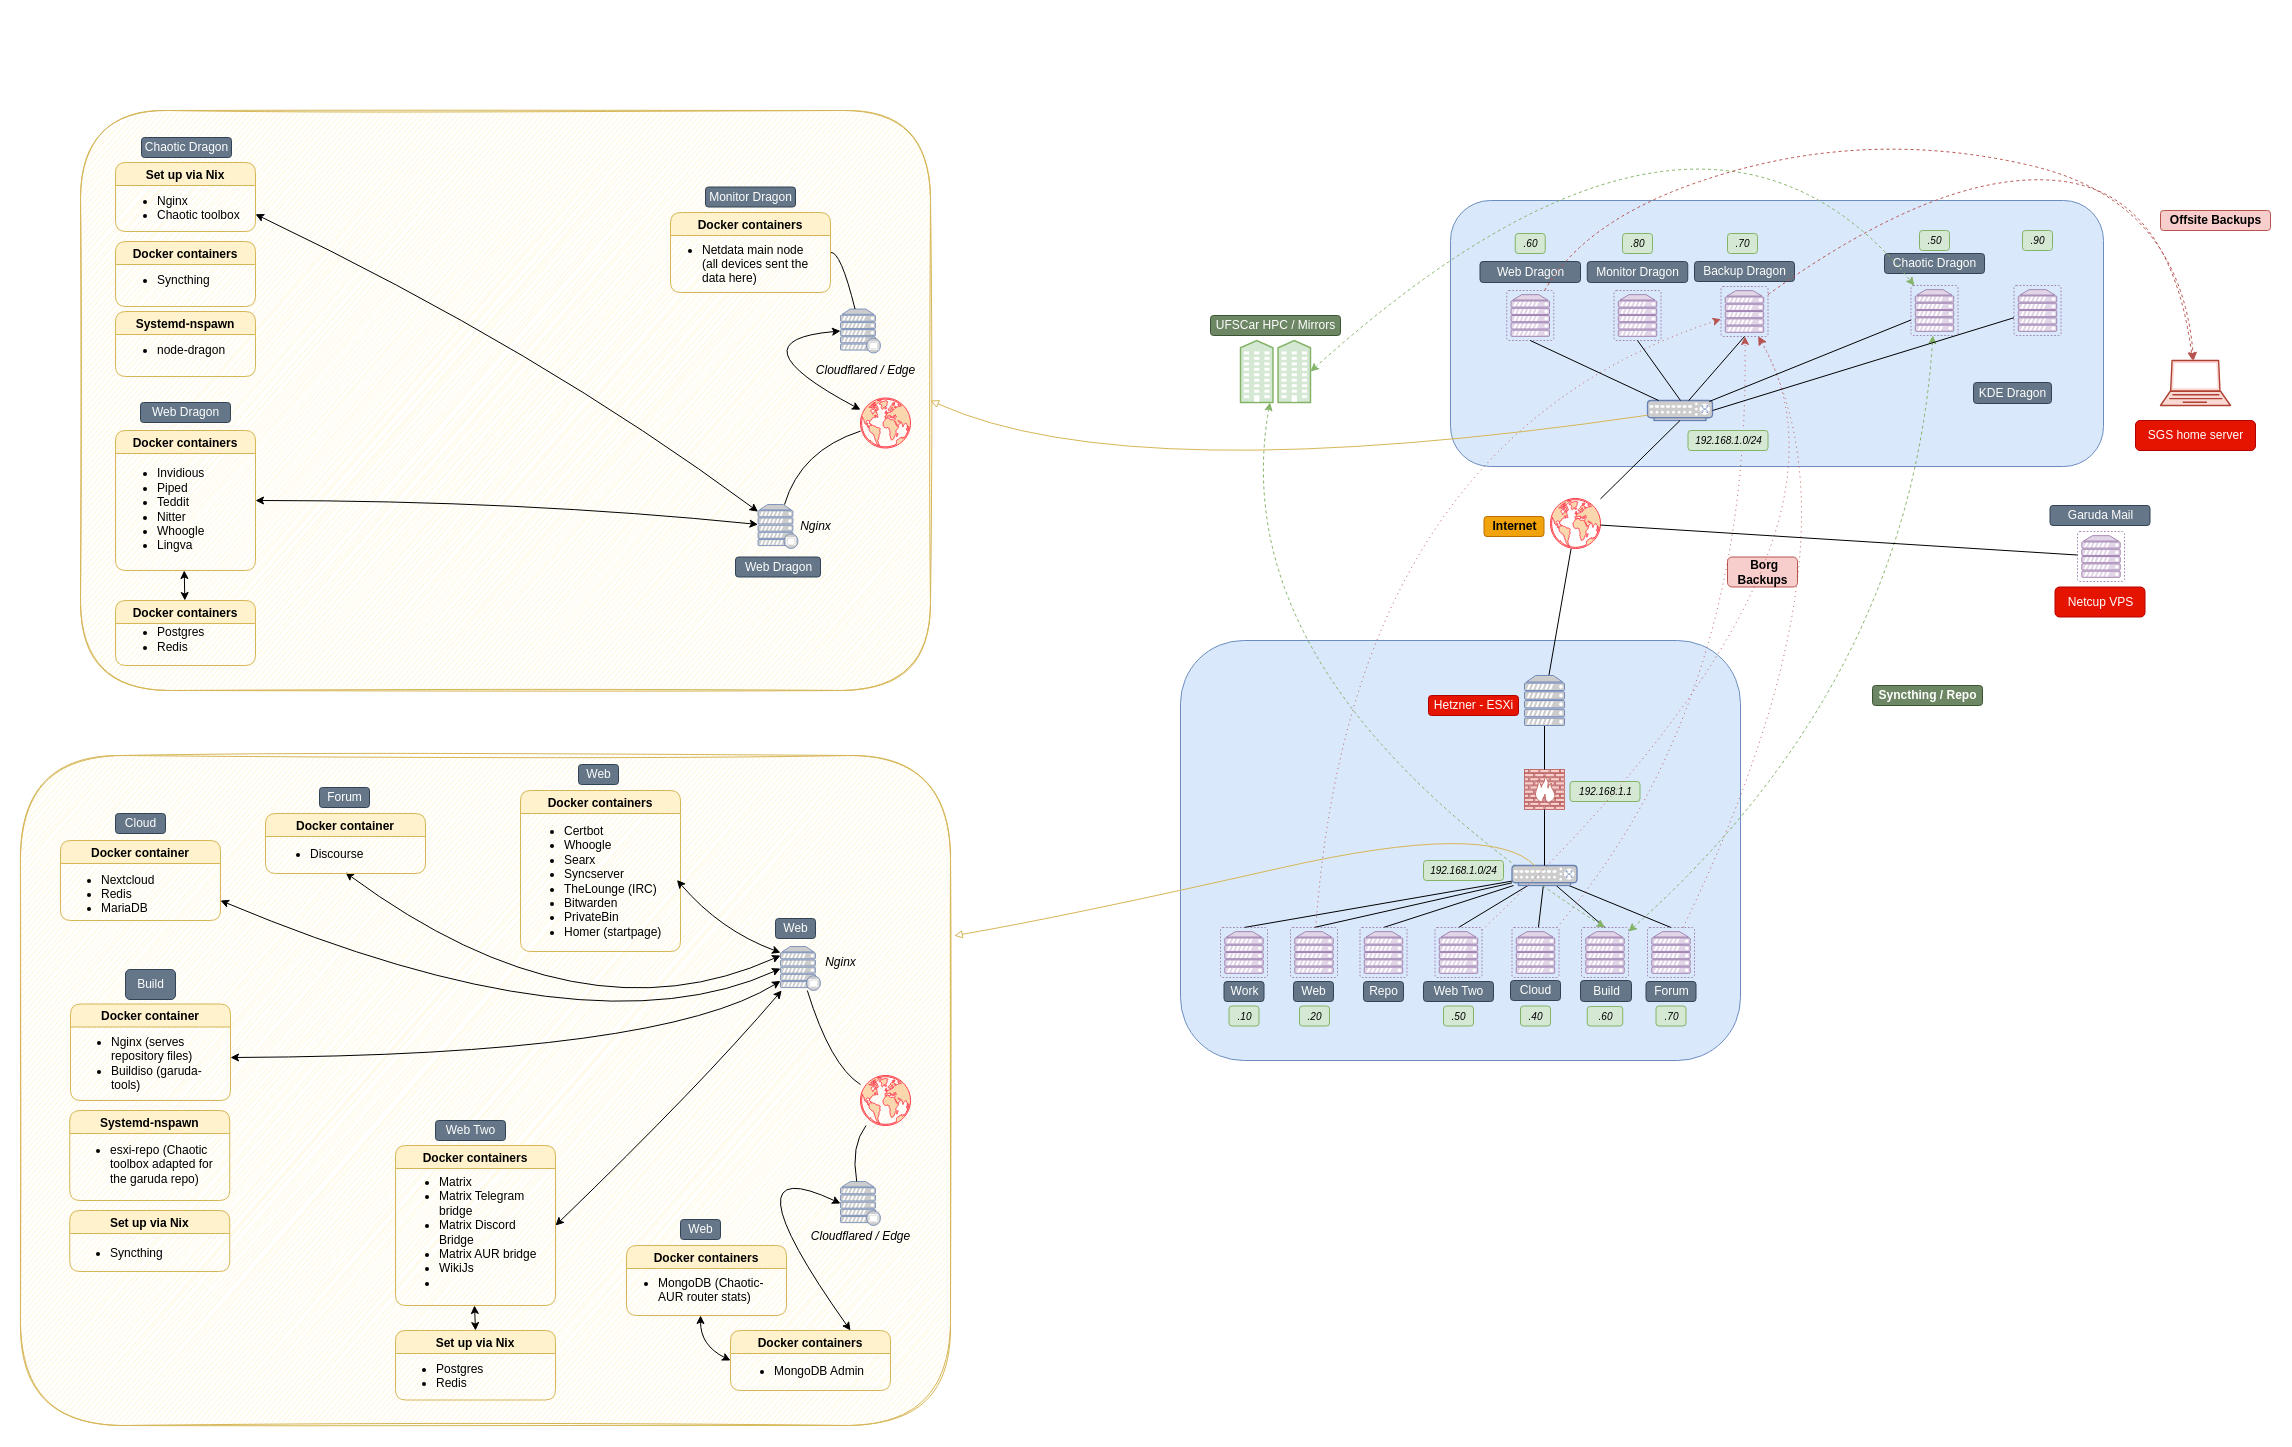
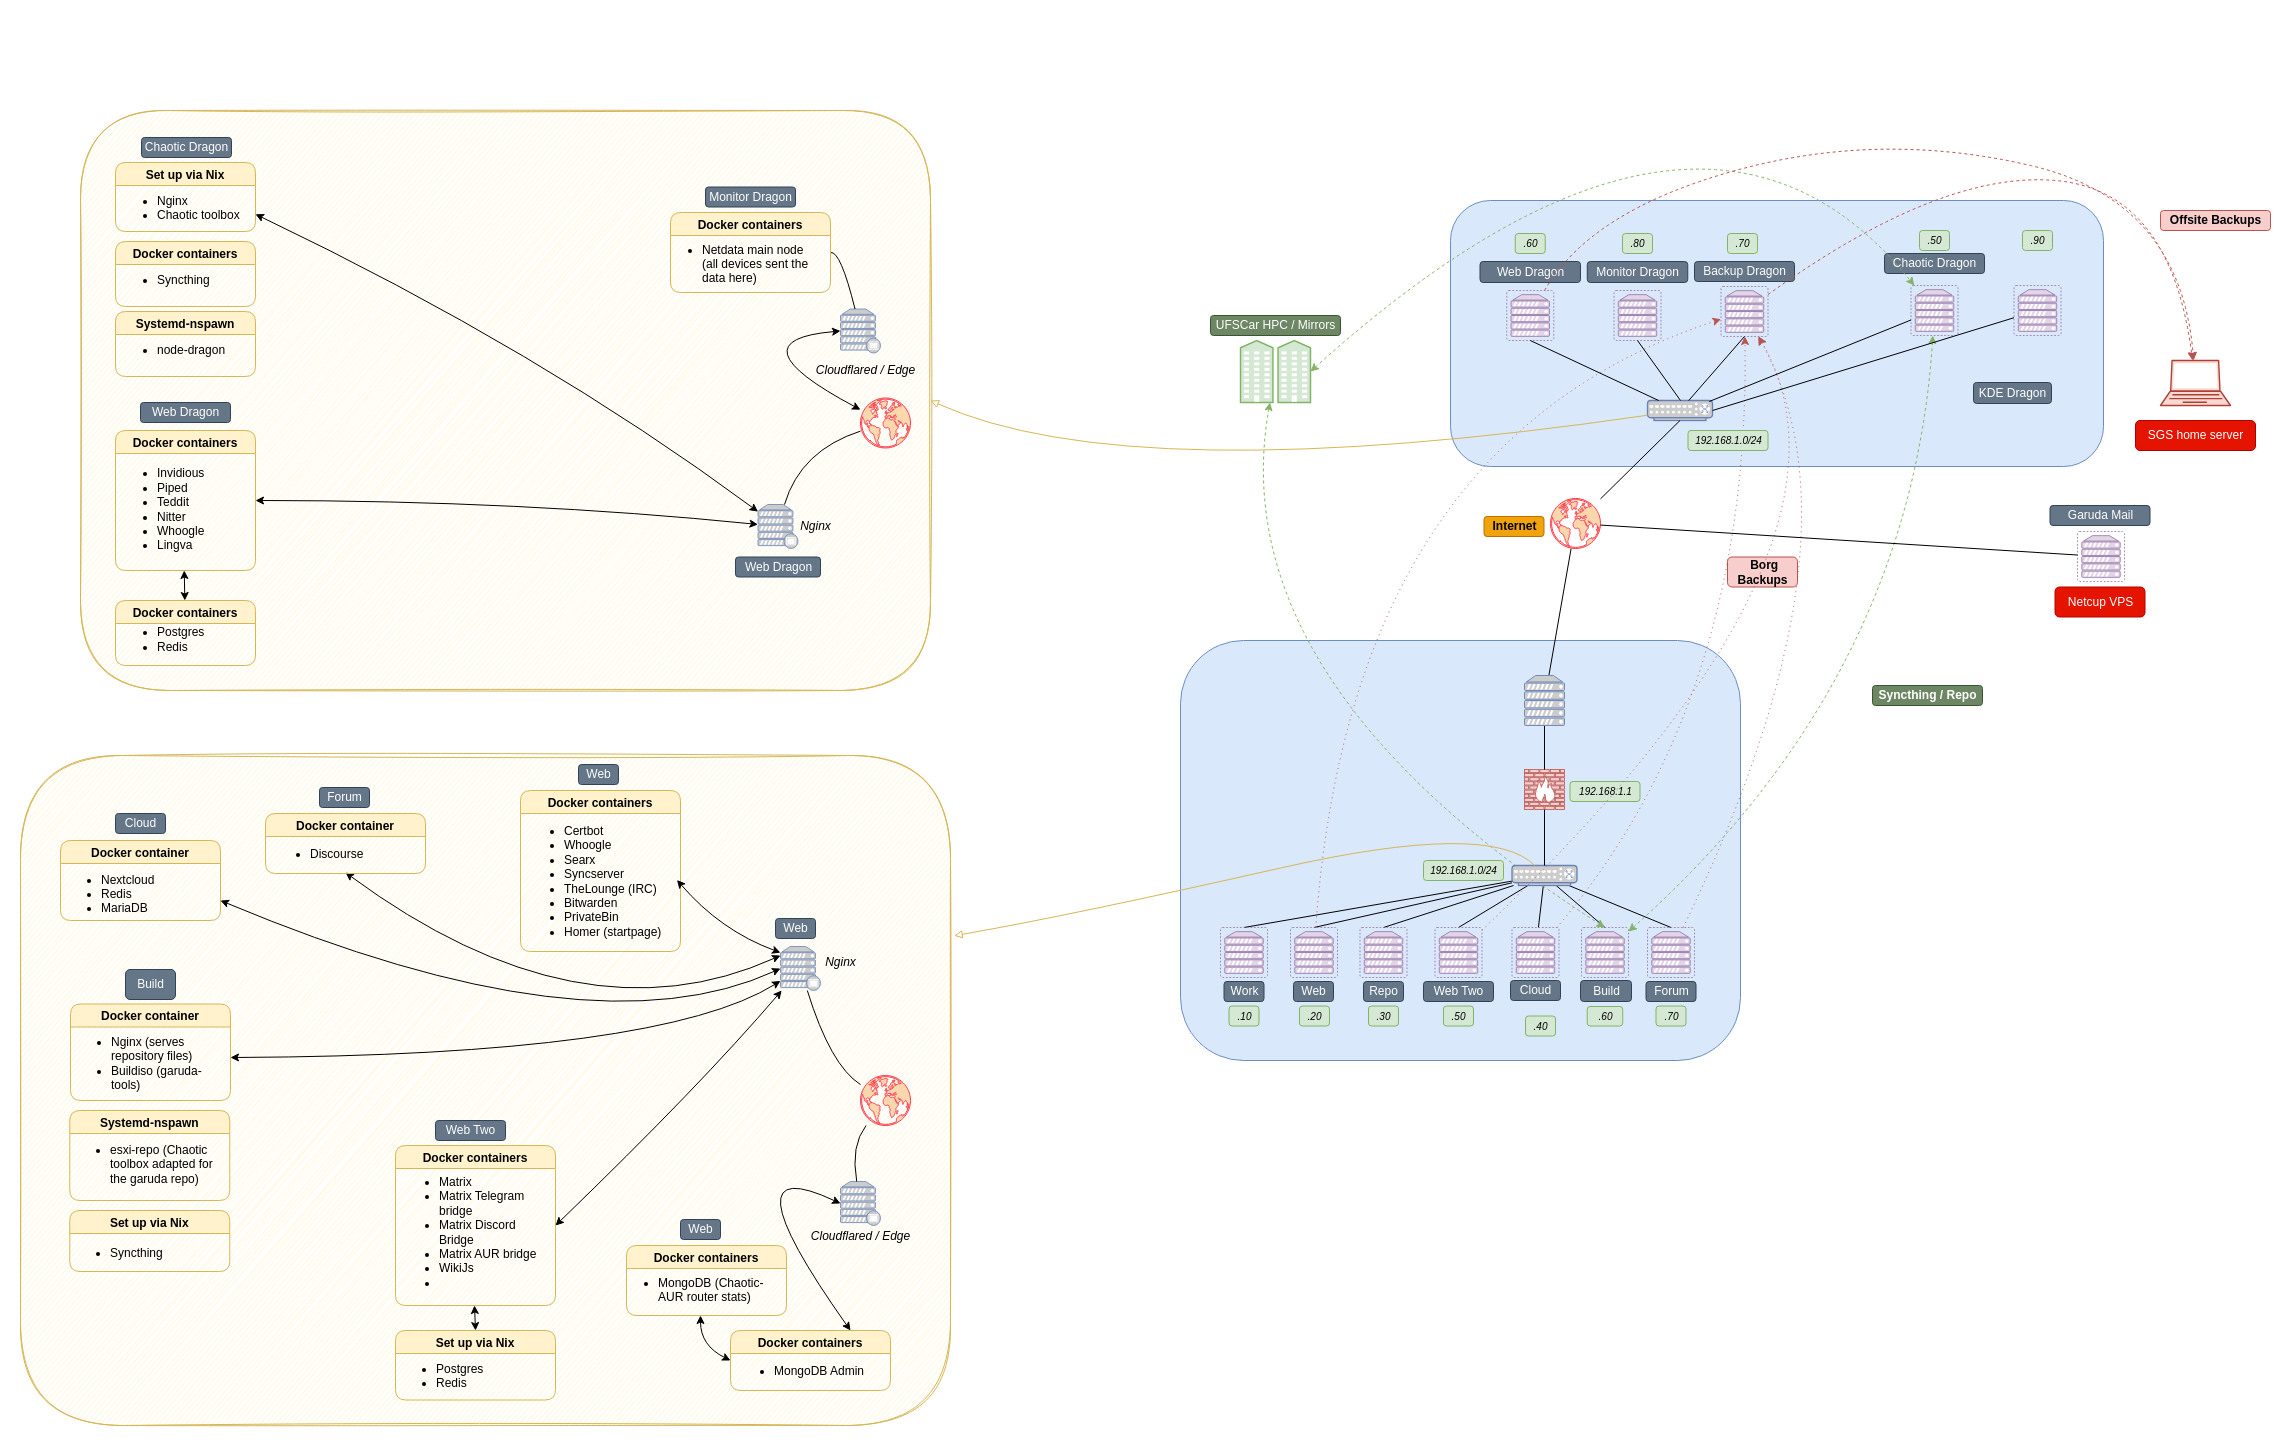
- <mxCell id="5" value="Hetzner - ESXi" style="text;html=1;align=center;verticalAlign=middle;resizable=0;points=[];autosize=1;strokeColor=#B20000;fillColor=#e51400;fontColor=#ffffff;rounded=1;glass=0;fontFamily=Helvetica;" parent="1" vertex="1"><mxGeometry x="1428" y="695" width="90" height="20" as="geometry" /></mxCell>
+ <mxCell id="38" value=".30" style="text;html=1;align=center;verticalAlign=middle;resizable=0;points=[];autosize=1;strokeColor=#82b366;fillColor=#d5e8d4;fontFamily=Helvetica;fontStyle=2;fontSize=10;rounded=1;" parent="1" vertex="1"><mxGeometry x="1368" y="1005.5" width="30" height="20" as="geometry" /></mxCell>
- <mxCell id="40" value=".40" style="text;html=1;align=center;verticalAlign=middle;resizable=0;points=[];autosize=1;strokeColor=#82b366;fillColor=#d5e8d4;fontFamily=Helvetica;fontStyle=2;fontSize=10;rounded=1;" parent="1" vertex="1"><mxGeometry x="1520" y="1005.5" width="30" height="20" as="geometry" /></mxCell>
+ <mxCell id="40" value=".40" style="text;html=1;align=center;verticalAlign=middle;resizable=0;points=[];autosize=1;strokeColor=#82b366;fillColor=#d5e8d4;fontFamily=Helvetica;fontStyle=2;fontSize=10;rounded=1;" parent="1" vertex="1"><mxGeometry x="1525" y="1015.5" width="30" height="20" as="geometry" /></mxCell>
